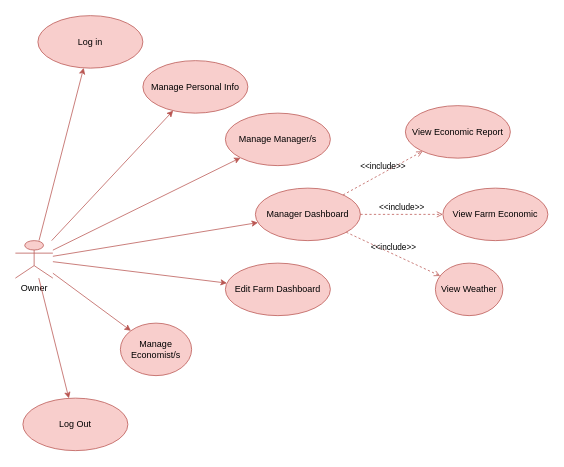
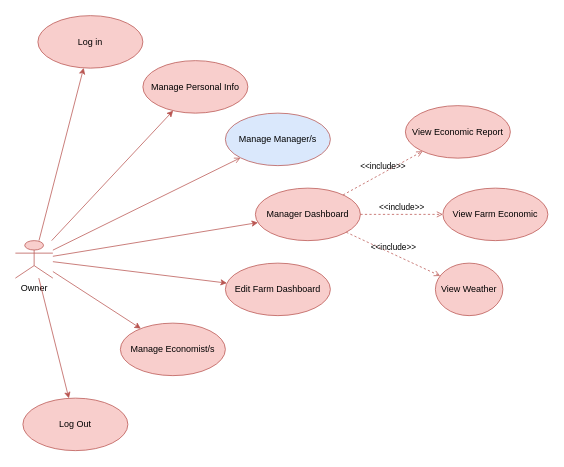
- <mxCell id="7" value="Manage Manager/s" style="ellipse;whiteSpace=wrap;html=1;fillColor=#f8cecc;strokeColor=#b85450;" parent="1" vertex="1"><mxGeometry x="300" y="150" width="140" height="70" as="geometry" /></mxCell>
+ <mxCell id="7" value="Manage Manager/s" style="ellipse;whiteSpace=wrap;html=1;fillColor=#dae8fc;strokeColor=#b85450;" parent="1" vertex="1"><mxGeometry x="300" y="150" width="140" height="70" as="geometry" /></mxCell>
- <mxCell id="8" value="" style="endArrow=classic;html=1;fillColor=#f8cecc;strokeColor=#b85450;" parent="1" source="2" target="7" edge="1"><mxGeometry width="50" height="50" relative="1" as="geometry"><mxPoint x="60" y="362.1" as="sourcePoint" /><mxPoint x="227.593" y="385.563" as="targetPoint" /></mxGeometry></mxCell>
+ <mxCell id="8" value="" style="endArrow=open;html=1;fillColor=#f8cecc;strokeColor=#b85450;" parent="1" source="2" target="7" edge="1"><mxGeometry width="50" height="50" relative="1" as="geometry"><mxPoint x="60" y="362.1" as="sourcePoint" /><mxPoint x="227.593" y="385.563" as="targetPoint" /></mxGeometry></mxCell>
- <mxCell id="19" value="Manage Economist/s" style="ellipse;whiteSpace=wrap;html=1;fillColor=#f8cecc;strokeColor=#b85450;" parent="1" vertex="1"><mxGeometry x="160" y="430" width="95" height="70" as="geometry" /></mxCell>
+ <mxCell id="19" value="Manage Economist/s" style="ellipse;whiteSpace=wrap;html=1;fillColor=#f8cecc;strokeColor=#b85450;" parent="1" vertex="1"><mxGeometry x="160" y="430" width="140" height="70" as="geometry" /></mxCell>
